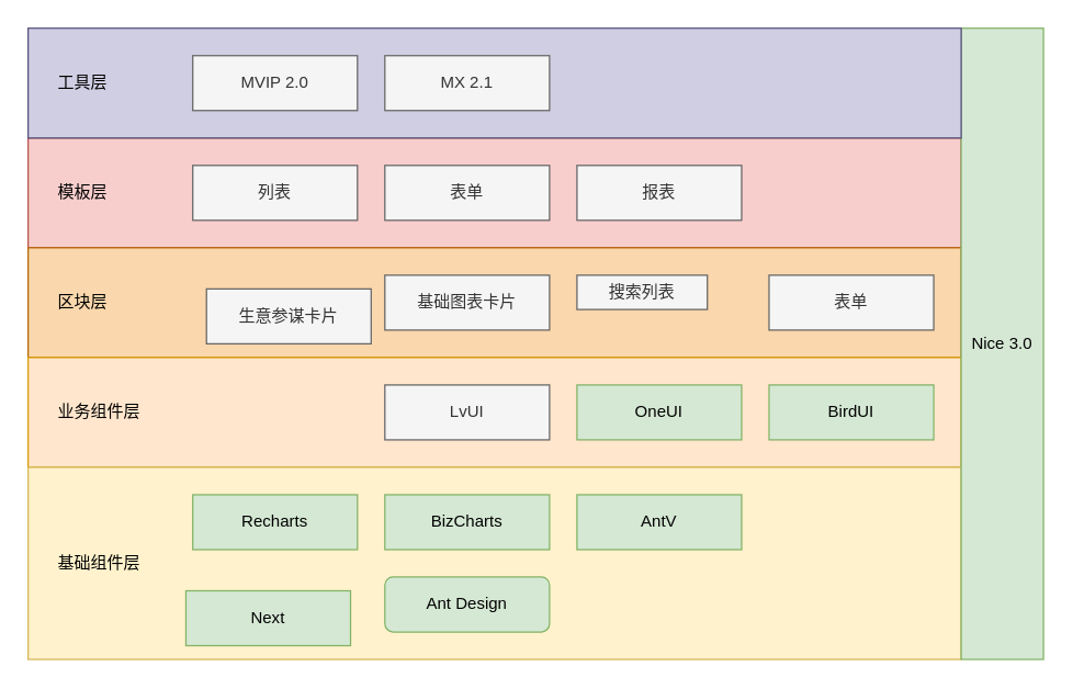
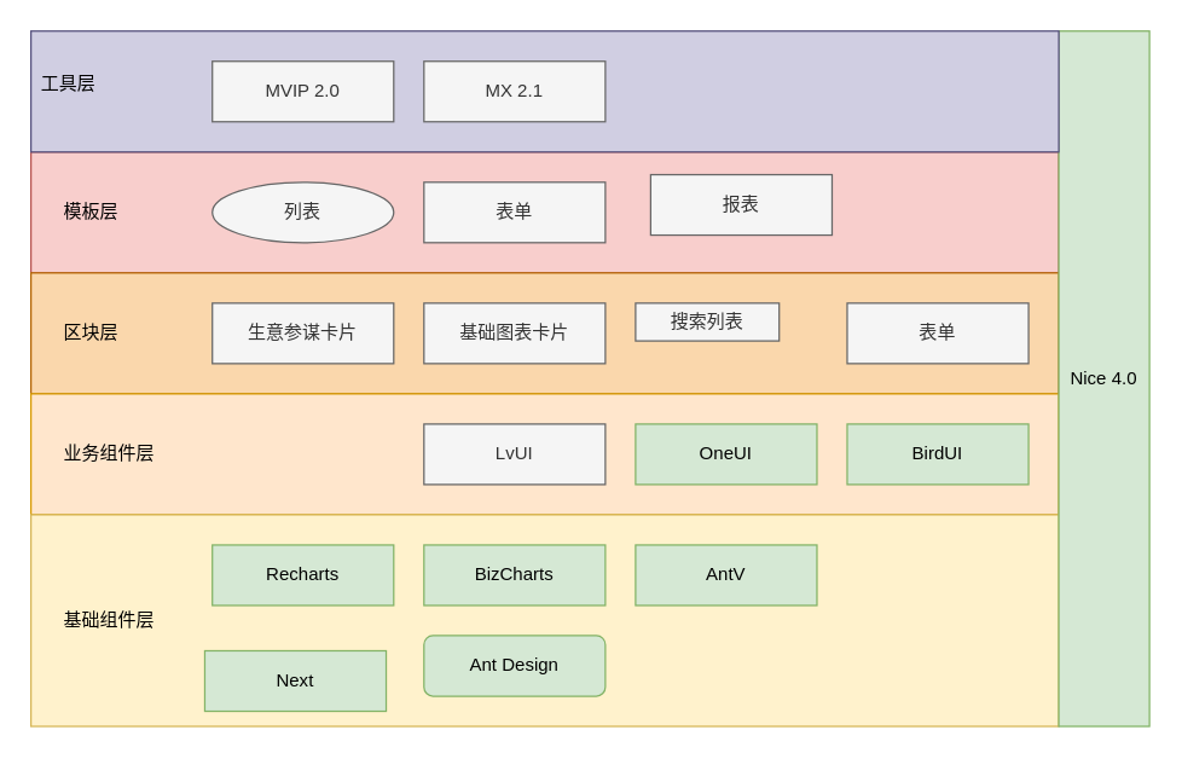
- <mxCell id="24" value="工具层" style="text;html=1;strokeColor=none;fillColor=none;align=left;verticalAlign=middle;whiteSpace=wrap;rounded=0;" vertex="1" parent="1"><mxGeometry x="40" y="50" width="100" height="20" as="geometry" /></mxCell>
+ <mxCell id="24" value="工具层" style="text;html=1;strokeColor=none;fillColor=none;align=left;verticalAlign=middle;whiteSpace=wrap;rounded=0;" vertex="1" parent="1"><mxGeometry x="25" y="45" width="100" height="20" as="geometry" /></mxCell>
- <mxCell id="27" value="列表" style="rounded=0;whiteSpace=wrap;html=1;fillColor=#f5f5f5;strokeColor=#666666;fontColor=#333333;" vertex="1" parent="1"><mxGeometry x="140" y="120" width="120" height="40" as="geometry" /></mxCell>
+ <mxCell id="27" value="列表" style="ellipse;whiteSpace=wrap;html=1;fillColor=#f5f5f5;strokeColor=#666666;fontColor=#333333;" vertex="1" parent="1"><mxGeometry x="140" y="120" width="120" height="40" as="geometry" /></mxCell>
- <mxCell id="29" value="报表" style="rounded=0;whiteSpace=wrap;html=1;fillColor=#f5f5f5;strokeColor=#666666;fontColor=#333333;" vertex="1" parent="1"><mxGeometry x="420" y="120" width="120" height="40" as="geometry" /></mxCell>
+ <mxCell id="29" value="报表" style="rounded=0;whiteSpace=wrap;html=1;fillColor=#f5f5f5;strokeColor=#666666;fontColor=#333333;" vertex="1" parent="1"><mxGeometry x="430" y="115" width="120" height="40" as="geometry" /></mxCell>
- <mxCell id="18" value="生意参谋卡片" style="rounded=0;whiteSpace=wrap;html=1;fillColor=#f5f5f5;strokeColor=#666666;fontColor=#333333;" vertex="1" parent="1"><mxGeometry x="150" y="210" width="120" height="40" as="geometry" /></mxCell>
+ <mxCell id="18" value="生意参谋卡片" style="rounded=0;whiteSpace=wrap;html=1;fillColor=#f5f5f5;strokeColor=#666666;fontColor=#333333;" vertex="1" parent="1"><mxGeometry x="140" y="200" width="120" height="40" as="geometry" /></mxCell>
- <mxCell id="16" value="Nice 3.0" style="rounded=0;whiteSpace=wrap;html=1;fillColor=#d5e8d4;strokeColor=#82b366;" vertex="1" parent="1"><mxGeometry x="700" y="20" width="60" height="460" as="geometry" /></mxCell>
+ <mxCell id="16" value="Nice 4.0" style="rounded=0;whiteSpace=wrap;html=1;fillColor=#d5e8d4;strokeColor=#82b366;" vertex="1" parent="1"><mxGeometry x="700" y="20" width="60" height="460" as="geometry" /></mxCell>
